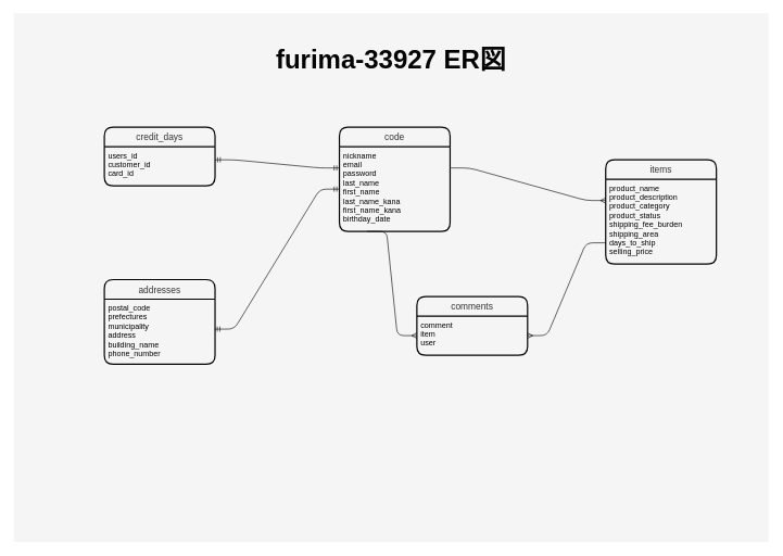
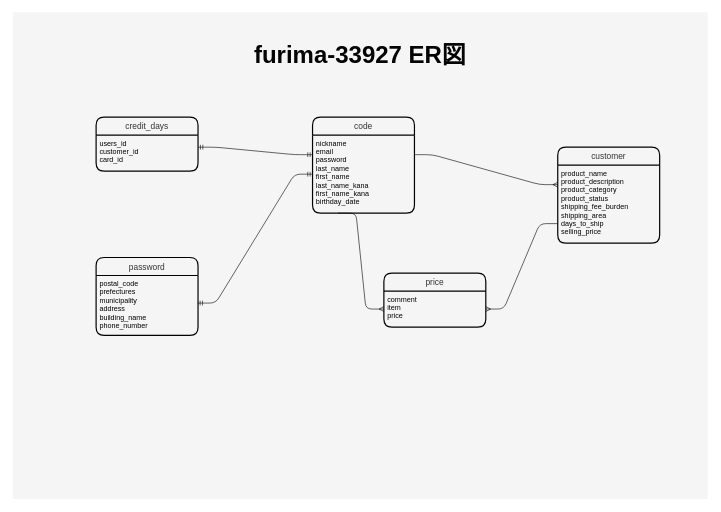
- <mxCell id="3" value="items" style="swimlane;childLayout=stackLayout;horizontal=1;startSize=30;horizontalStack=0;rounded=1;fontSize=14;fontStyle=0;strokeWidth=2;resizeParent=0;resizeLast=1;shadow=0;dashed=0;align=center;labelBackgroundColor=none;fillColor=#f5f5f5;fontColor=#333333;strokeColor=#000000;" vertex="1" parent="1"><mxGeometry x="929" y="245" width="170" height="160" as="geometry" /></mxCell>
+ <mxCell id="3" value="customer" style="swimlane;childLayout=stackLayout;horizontal=1;startSize=30;horizontalStack=0;rounded=1;fontSize=14;fontStyle=0;strokeWidth=2;resizeParent=0;resizeLast=1;shadow=0;dashed=0;align=center;labelBackgroundColor=none;fillColor=#f5f5f5;fontColor=#333333;strokeColor=#000000;" vertex="1" parent="1"><mxGeometry x="929" y="245" width="170" height="160" as="geometry" /></mxCell>
- <mxCell id="10" value="addresses" style="swimlane;childLayout=stackLayout;horizontal=1;startSize=30;horizontalStack=0;rounded=1;fontSize=14;fontStyle=0;strokeWidth=2;resizeParent=0;resizeLast=1;shadow=0;dashed=0;align=center;labelBackgroundColor=none;fillColor=#f5f5f5;fontColor=#333333;strokeColor=#000000;" vertex="1" parent="1"><mxGeometry x="159" y="429" width="170" height="130" as="geometry" /></mxCell>
+ <mxCell id="10" value="password" style="swimlane;childLayout=stackLayout;horizontal=1;startSize=30;horizontalStack=0;rounded=1;fontSize=14;fontStyle=0;strokeWidth=2;resizeParent=0;resizeLast=1;shadow=0;dashed=0;align=center;labelBackgroundColor=none;fillColor=#f5f5f5;fontColor=#333333;strokeColor=#000000;" vertex="1" parent="1"><mxGeometry x="159" y="429" width="170" height="130" as="geometry" /></mxCell>
- <mxCell id="6" value="comments" style="swimlane;childLayout=stackLayout;horizontal=1;startSize=30;horizontalStack=0;rounded=1;fontSize=14;fontStyle=0;strokeWidth=2;resizeParent=0;resizeLast=1;shadow=0;dashed=0;align=center;labelBackgroundColor=none;fillColor=#f5f5f5;fontColor=#333333;strokeColor=#000000;" vertex="1" parent="1"><mxGeometry x="639" y="455" width="170" height="90" as="geometry" /></mxCell>
+ <mxCell id="6" value="price" style="swimlane;childLayout=stackLayout;horizontal=1;startSize=30;horizontalStack=0;rounded=1;fontSize=14;fontStyle=0;strokeWidth=2;resizeParent=0;resizeLast=1;shadow=0;dashed=0;align=center;labelBackgroundColor=none;fillColor=#f5f5f5;fontColor=#333333;strokeColor=#000000;" vertex="1" parent="1"><mxGeometry x="639" y="455" width="170" height="90" as="geometry" /></mxCell>
- <mxCell id="7" value="comment&#10;item&#10;user" style="align=left;strokeColor=none;fillColor=none;spacingLeft=4;fontSize=12;verticalAlign=top;resizable=0;rotatable=0;part=1;fontColor=#030303;" vertex="1" parent="6"><mxGeometry y="30" width="170" height="60" as="geometry" /></mxCell>
+ <mxCell id="7" value="comment&#10;item&#10;price" style="align=left;strokeColor=none;fillColor=none;spacingLeft=4;fontSize=12;verticalAlign=top;resizable=0;rotatable=0;part=1;fontColor=#030303;" vertex="1" parent="6"><mxGeometry y="30" width="170" height="60" as="geometry" /></mxCell>
